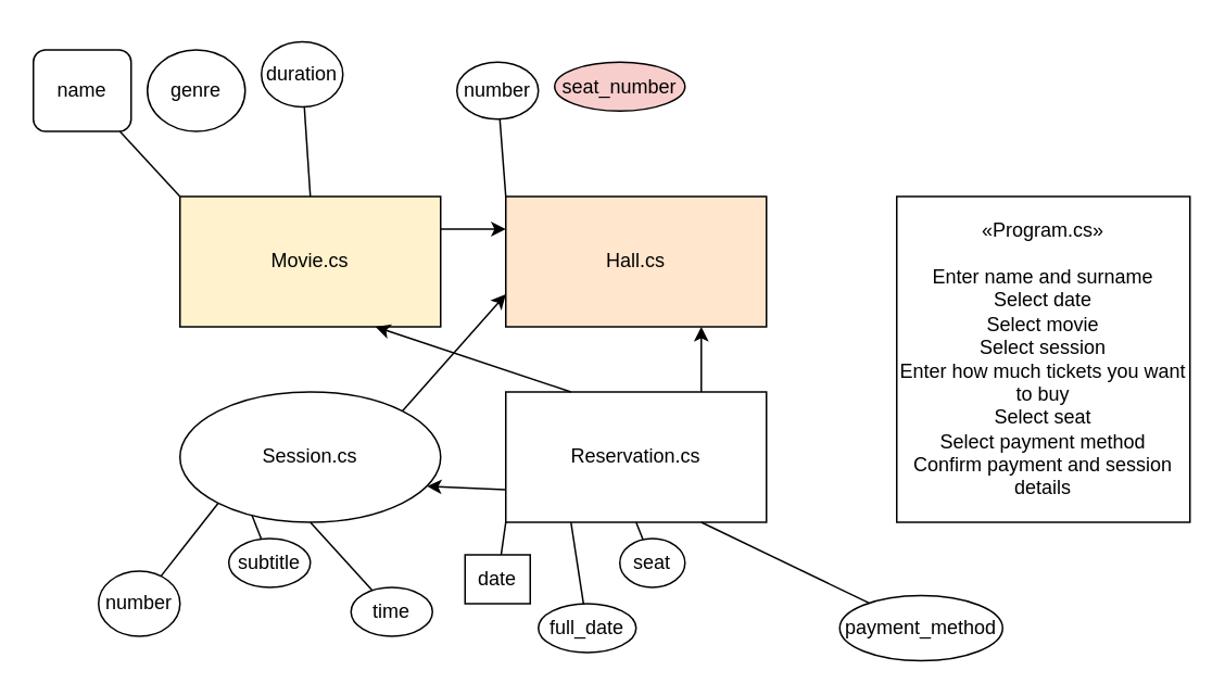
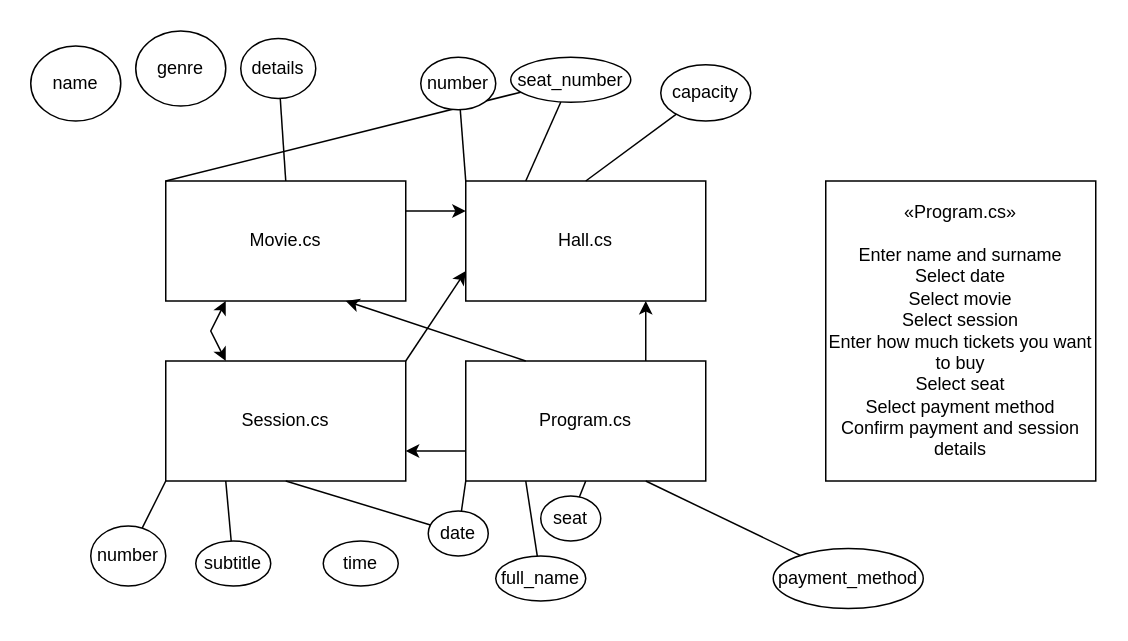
- <mxCell id="7" value="duration" style="ellipse;whiteSpace=wrap;html=1;" vertex="1" parent="1"><mxGeometry x="160" y="25" width="50" height="40" as="geometry" /></mxCell>
+ <mxCell id="7" value="details" style="ellipse;whiteSpace=wrap;html=1;" vertex="1" parent="1"><mxGeometry x="160" y="25" width="50" height="40" as="geometry" /></mxCell>
- <mxCell id="14" value="seat_number" style="ellipse;whiteSpace=wrap;html=1;fillColor=#f8cecc;" vertex="1" parent="1"><mxGeometry x="340" y="37.5" width="80" height="30" as="geometry" /></mxCell>
+ <mxCell id="14" value="seat_number" style="ellipse;whiteSpace=wrap;html=1;" vertex="1" parent="1"><mxGeometry x="340" y="37.5" width="80" height="30" as="geometry" /></mxCell>
- <mxCell id="4" value="name" style="whiteSpace=wrap;html=1;rounded=1;" vertex="1" parent="1"><mxGeometry x="20" y="30" width="60" height="50" as="geometry" /></mxCell>
+ <mxCell id="4" value="name" style="ellipse;whiteSpace=wrap;html=1;" vertex="1" parent="1"><mxGeometry x="20" y="30" width="60" height="50" as="geometry" /></mxCell>
- <mxCell id="5" value="genre" style="ellipse;whiteSpace=wrap;html=1;" vertex="1" parent="1"><mxGeometry x="90" y="30" width="60" height="50" as="geometry" /></mxCell>
+ <mxCell id="5" value="genre" style="ellipse;whiteSpace=wrap;html=1;" vertex="1" parent="1"><mxGeometry x="90" y="20" width="60" height="50" as="geometry" /></mxCell>
+ <mxCell id="16" value="capacity" style="ellipse;whiteSpace=wrap;html=1;" vertex="1" parent="1"><mxGeometry x="440" y="42.5" width="60" height="37.5" as="geometry" /></mxCell>
+ <mxCell id="13" value="" style="endArrow=none;html=1;rounded=0;exitX=0.25;exitY=0;exitDx=0;exitDy=0;" edge="1" parent="1" source="8" target="14"><mxGeometry width="50" height="50" relative="1" as="geometry"><mxPoint x="390" y="230" as="sourcePoint" /><mxPoint x="440" y="180" as="targetPoint" /></mxGeometry></mxCell>
+ <mxCell id="15" value="" style="endArrow=none;html=1;rounded=0;exitX=0.5;exitY=0;exitDx=0;exitDy=0;" edge="1" parent="1" source="8" target="16"><mxGeometry width="50" height="50" relative="1" as="geometry"><mxPoint x="390" y="230" as="sourcePoint" /><mxPoint x="440" y="180" as="targetPoint" /></mxGeometry></mxCell>
- <mxCell id="3" value="" style="endArrow=none;html=1;rounded=0;exitX=0;exitY=0;exitDx=0;exitDy=0;" edge="1" parent="1" source="2" target="4"><mxGeometry width="50" height="50" relative="1" as="geometry"><mxPoint x="300" y="200" as="sourcePoint" /><mxPoint x="350" y="150" as="targetPoint" /></mxGeometry></mxCell>
+ <mxCell id="3" value="" style="endArrow=none;html=1;rounded=0;exitX=0;exitY=0;exitDx=0;exitDy=0;" edge="1" parent="1" source="2" target="14"><mxGeometry width="50" height="50" relative="1" as="geometry"><mxPoint x="300" y="200" as="sourcePoint" /><mxPoint x="350" y="150" as="targetPoint" /></mxGeometry></mxCell>
- <mxCell id="2" value="Movie.cs" style="html=1;whiteSpace=wrap;fillColor=#fff2cc;" vertex="1" parent="1"><mxGeometry x="110" y="120" width="160" height="80" as="geometry" /></mxCell>
+ <mxCell id="2" value="Movie.cs" style="html=1;whiteSpace=wrap;" vertex="1" parent="1"><mxGeometry x="110" y="120" width="160" height="80" as="geometry" /></mxCell>
- <mxCell id="8" value="Hall.cs" style="html=1;whiteSpace=wrap;fillColor=#ffe6cc;" vertex="1" parent="1"><mxGeometry x="310" y="120" width="160" height="80" as="geometry" /></mxCell>
+ <mxCell id="8" value="Hall.cs" style="html=1;whiteSpace=wrap;" vertex="1" parent="1"><mxGeometry x="310" y="120" width="160" height="80" as="geometry" /></mxCell>
+ <mxCell id="32" value="" style="endArrow=classic;startArrow=classic;html=1;rounded=0;entryX=0.25;entryY=1;entryDx=0;entryDy=0;exitX=0.25;exitY=0;exitDx=0;exitDy=0;" edge="1" parent="1" source="9" target="2"><mxGeometry width="50" height="50" relative="1" as="geometry"><mxPoint x="380" y="320" as="sourcePoint" /><mxPoint x="430" y="270" as="targetPoint" /><Array as="points"><mxPoint x="140" y="220" /></Array></mxGeometry></mxCell>
- <mxCell id="9" value="Session.cs" style="ellipse;html=1;whiteSpace=wrap;" vertex="1" parent="1"><mxGeometry x="110" y="240" width="160" height="80" as="geometry" /></mxCell>
+ <mxCell id="9" value="Session.cs" style="html=1;whiteSpace=wrap;" vertex="1" parent="1"><mxGeometry x="110" y="240" width="160" height="80" as="geometry" /></mxCell>
- <mxCell id="10" value="Reservation.cs" style="html=1;whiteSpace=wrap;" vertex="1" parent="1"><mxGeometry x="310" y="240" width="160" height="80" as="geometry" /></mxCell>
+ <mxCell id="10" value="Program.cs" style="html=1;whiteSpace=wrap;" vertex="1" parent="1"><mxGeometry x="310" y="240" width="160" height="80" as="geometry" /></mxCell>
- <mxCell id="21" value="" style="endArrow=none;html=1;rounded=0;exitX=0.5;exitY=1;exitDx=0;exitDy=0;" edge="1" parent="1" source="9" target="22"><mxGeometry width="50" height="50" relative="1" as="geometry"><mxPoint x="390" y="380" as="sourcePoint" /><mxPoint x="440" y="330" as="targetPoint" /></mxGeometry></mxCell>
+ <mxCell id="21" value="" style="endArrow=none;html=1;rounded=0;exitX=0.5;exitY=1;exitDx=0;exitDy=0;" edge="1" parent="1" source="9" target="24"><mxGeometry width="50" height="50" relative="1" as="geometry"><mxPoint x="390" y="380" as="sourcePoint" /><mxPoint x="440" y="330" as="targetPoint" /></mxGeometry></mxCell>
- <mxCell id="20" value="subtitle" style="ellipse;whiteSpace=wrap;html=1;" vertex="1" parent="1"><mxGeometry x="140" y="330" width="50" height="30" as="geometry" /></mxCell>
+ <mxCell id="20" value="subtitle" style="ellipse;whiteSpace=wrap;html=1;" vertex="1" parent="1"><mxGeometry x="130" y="360" width="50" height="30" as="geometry" /></mxCell>
- <mxCell id="28" value="seat" style="ellipse;whiteSpace=wrap;html=1;" vertex="1" parent="1"><mxGeometry x="380" y="330" width="40" height="30" as="geometry" /></mxCell>
+ <mxCell id="28" value="seat" style="ellipse;whiteSpace=wrap;html=1;" vertex="1" parent="1"><mxGeometry x="360" y="330" width="40" height="30" as="geometry" /></mxCell>
- <mxCell id="24" value="date" style="whiteSpace=wrap;html=1;rounded=0;" vertex="1" parent="1"><mxGeometry x="285" y="340" width="40" height="30" as="geometry" /></mxCell>
+ <mxCell id="24" value="date" style="ellipse;whiteSpace=wrap;html=1;" vertex="1" parent="1"><mxGeometry x="285" y="340" width="40" height="30" as="geometry" /></mxCell>
- <mxCell id="26" value="full_date" style="ellipse;whiteSpace=wrap;html=1;" vertex="1" parent="1"><mxGeometry x="330" y="370" width="60" height="30" as="geometry" /></mxCell>
+ <mxCell id="26" value="full_name" style="ellipse;whiteSpace=wrap;html=1;" vertex="1" parent="1"><mxGeometry x="330" y="370" width="60" height="30" as="geometry" /></mxCell>
